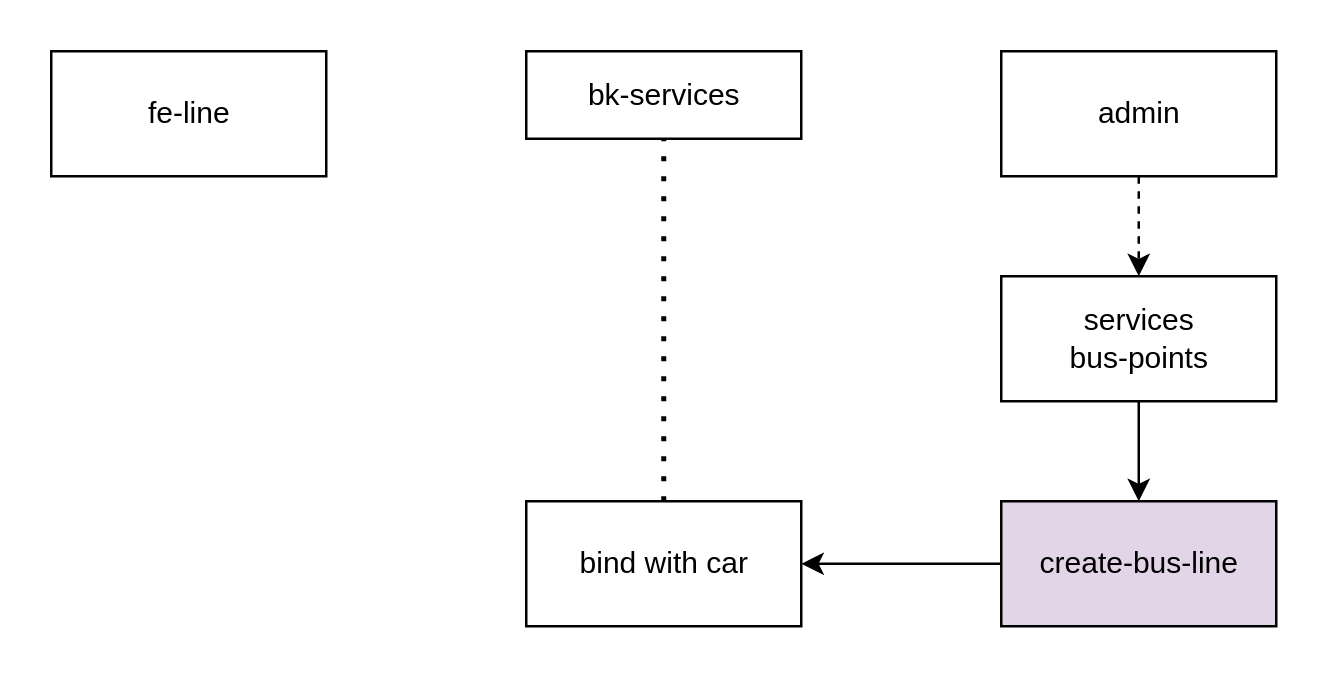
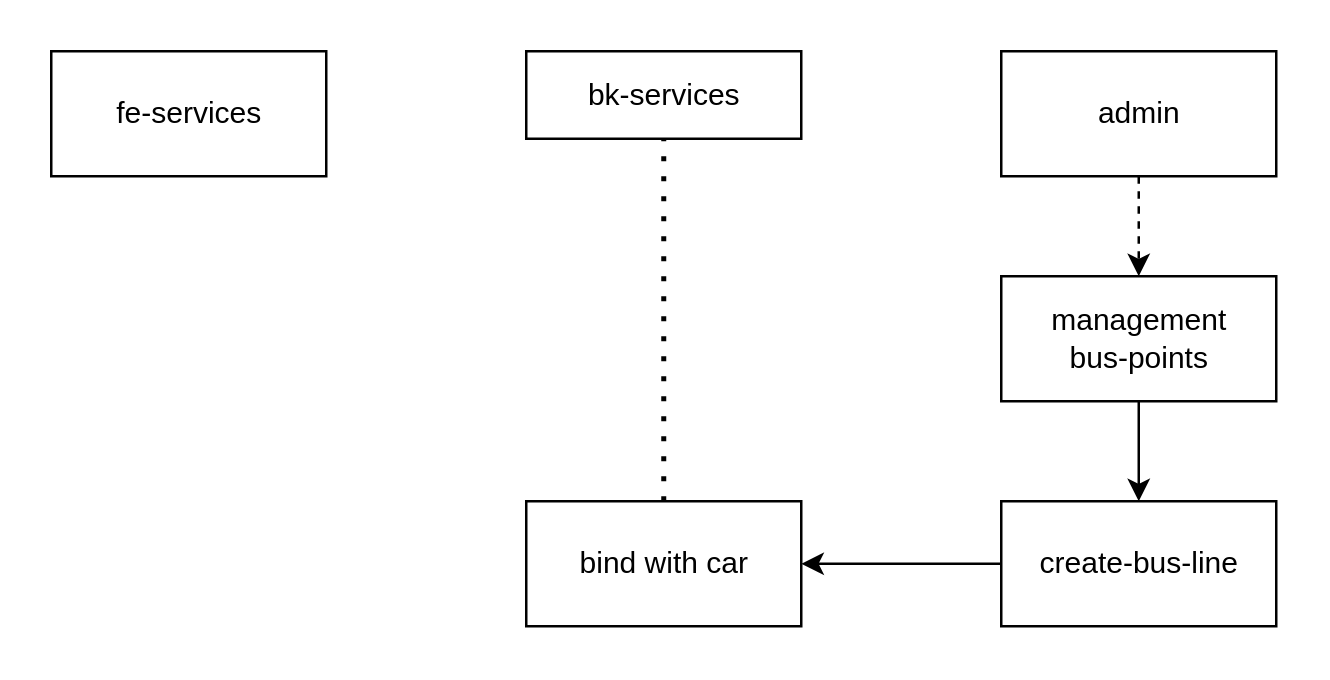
- <mxCell id="2" value="fe-line" style="html=1;" vertex="1" parent="1"><mxGeometry x="20" y="20" width="110" height="50" as="geometry" /></mxCell>
+ <mxCell id="2" value="fe-services" style="html=1;" vertex="1" parent="1"><mxGeometry x="20" y="20" width="110" height="50" as="geometry" /></mxCell>
- <mxCell id="10" value="services&lt;br&gt;bus-points" style="html=1;" vertex="1" parent="1"><mxGeometry x="400" y="110" width="110" height="50" as="geometry" /></mxCell>
+ <mxCell id="10" value="management&lt;br&gt;bus-points" style="html=1;" vertex="1" parent="1"><mxGeometry x="400" y="110" width="110" height="50" as="geometry" /></mxCell>
- <mxCell id="7" value="create-bus-line" style="html=1;fillColor=#e1d5e7;" vertex="1" parent="1"><mxGeometry x="400" y="200" width="110" height="50" as="geometry" /></mxCell>
+ <mxCell id="7" value="create-bus-line" style="html=1;" vertex="1" parent="1"><mxGeometry x="400" y="200" width="110" height="50" as="geometry" /></mxCell>
